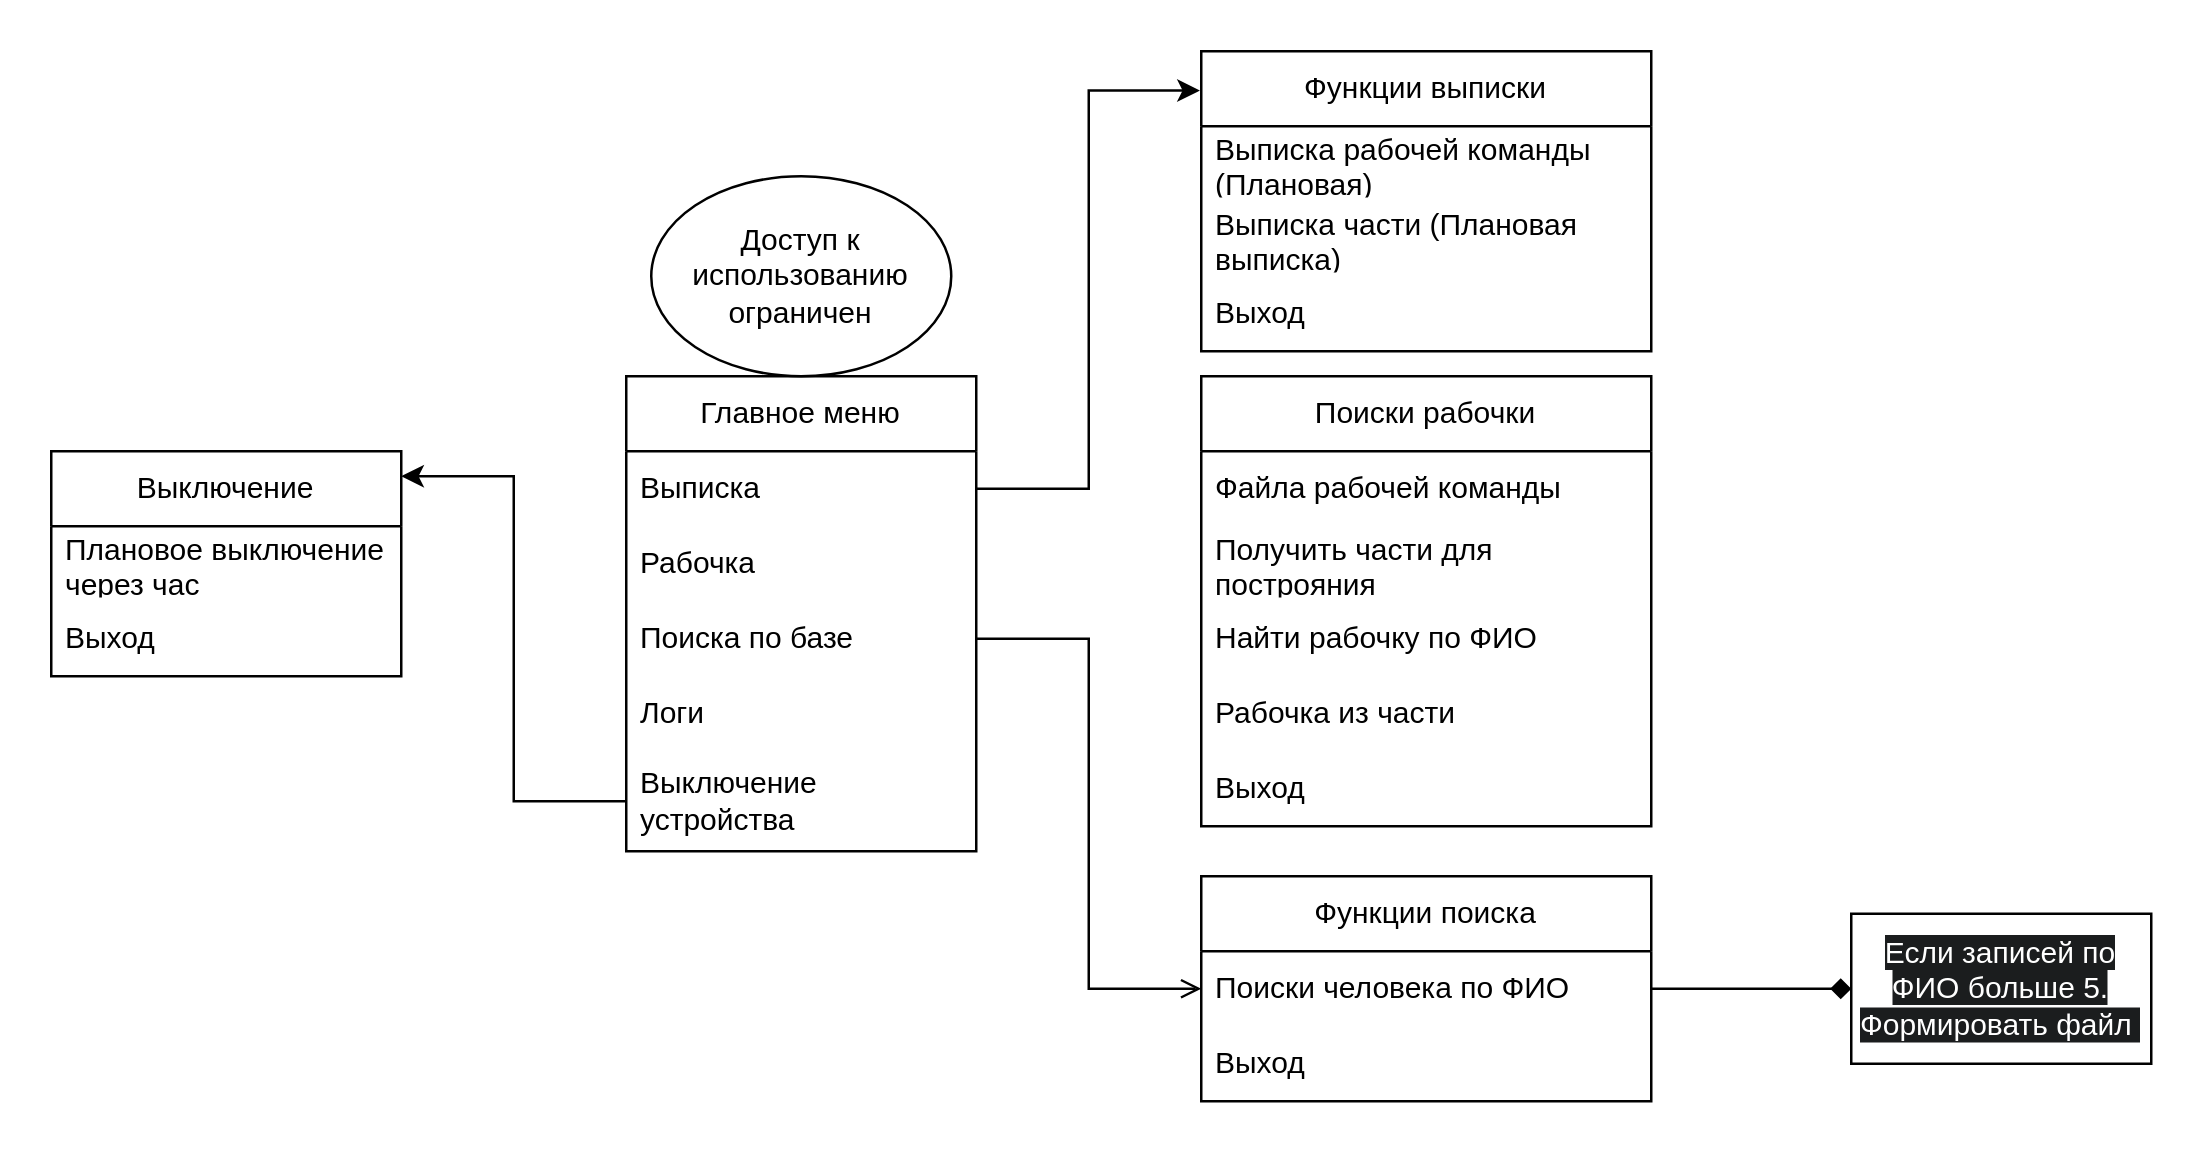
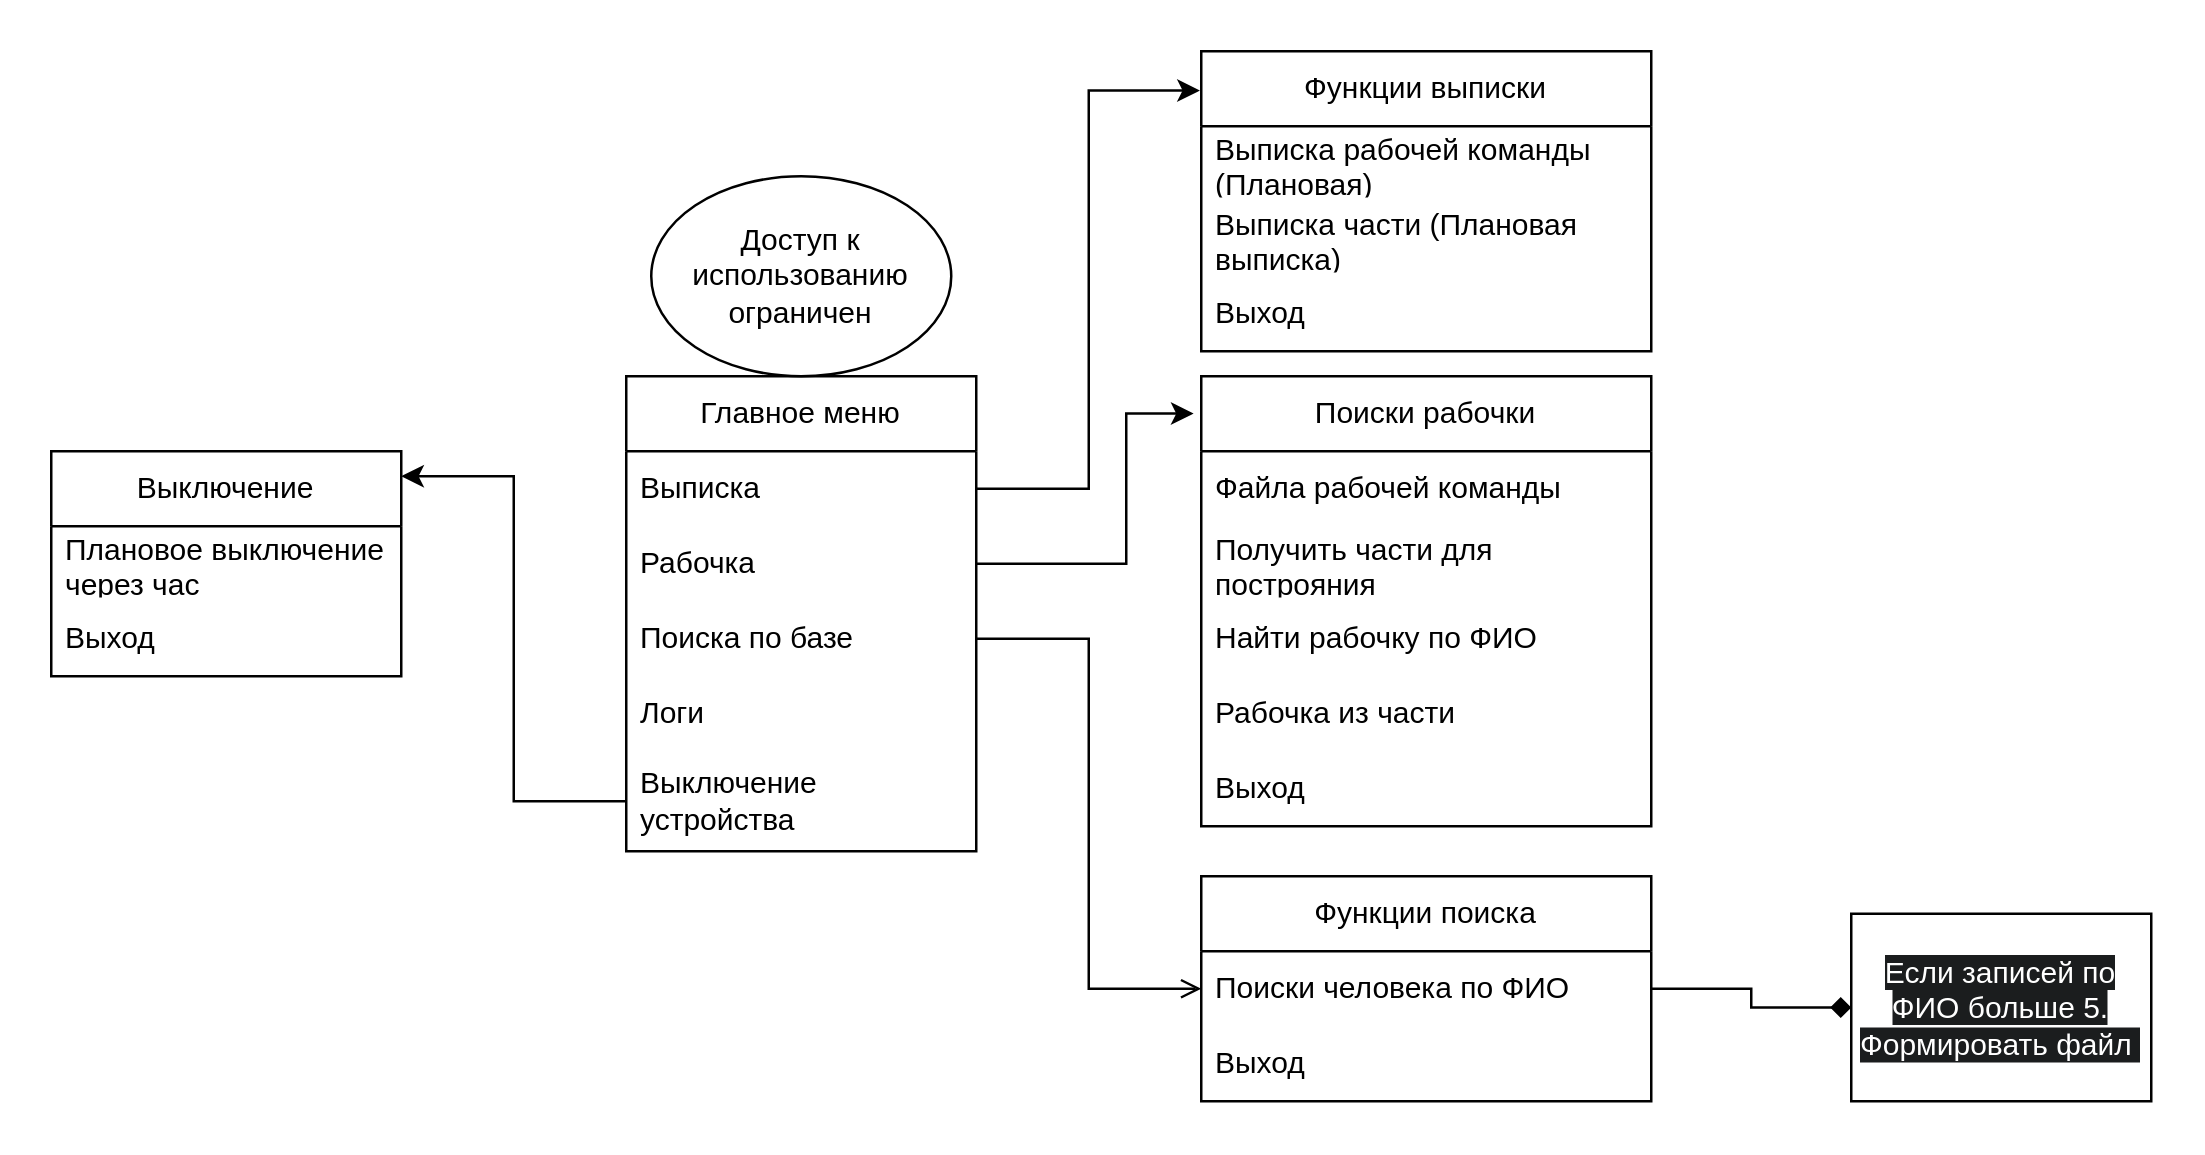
+ <mxCell id="26" style="edgeStyle=orthogonalEdgeStyle;rounded=0;orthogonalLoop=1;jettySize=auto;html=1;entryX=-0.017;entryY=0.083;entryDx=0;entryDy=0;entryPerimeter=0;" edge="1" parent="1" source="4" target="12"><mxGeometry relative="1" as="geometry"><Array as="points"><mxPoint x="450" y="225" /><mxPoint x="450" y="165" /></Array></mxGeometry></mxCell>
- <mxCell id="27" value="&lt;span style=&quot;color: rgb(255, 255, 255); font-family: Helvetica; font-size: 12px; font-style: normal; font-variant-ligatures: normal; font-variant-caps: normal; font-weight: 400; letter-spacing: normal; orphans: 2; text-align: center; text-indent: 0px; text-transform: none; widows: 2; word-spacing: 0px; -webkit-text-stroke-width: 0px; white-space: normal; background-color: rgb(27, 29, 30); text-decoration-thickness: initial; text-decoration-style: initial; text-decoration-color: initial; display: inline !important; float: none;&quot;&gt;Если записей по ФИО больше 5. Формировать файл&amp;nbsp;&lt;/span&gt;" style="rounded=0;whiteSpace=wrap;html=1;" vertex="1" parent="1"><mxGeometry x="740" y="365" width="120" height="60" as="geometry" /></mxCell>
+ <mxCell id="27" value="&lt;span style=&quot;color: rgb(255, 255, 255); font-family: Helvetica; font-size: 12px; font-style: normal; font-variant-ligatures: normal; font-variant-caps: normal; font-weight: 400; letter-spacing: normal; orphans: 2; text-align: center; text-indent: 0px; text-transform: none; widows: 2; word-spacing: 0px; -webkit-text-stroke-width: 0px; white-space: normal; background-color: rgb(27, 29, 30); text-decoration-thickness: initial; text-decoration-style: initial; text-decoration-color: initial; display: inline !important; float: none;&quot;&gt;Если записей по ФИО больше 5. Формировать файл&amp;nbsp;&lt;/span&gt;" style="rounded=0;whiteSpace=wrap;html=1;" vertex="1" parent="1"><mxGeometry x="740" y="365" width="120" height="75" as="geometry" /></mxCell>
